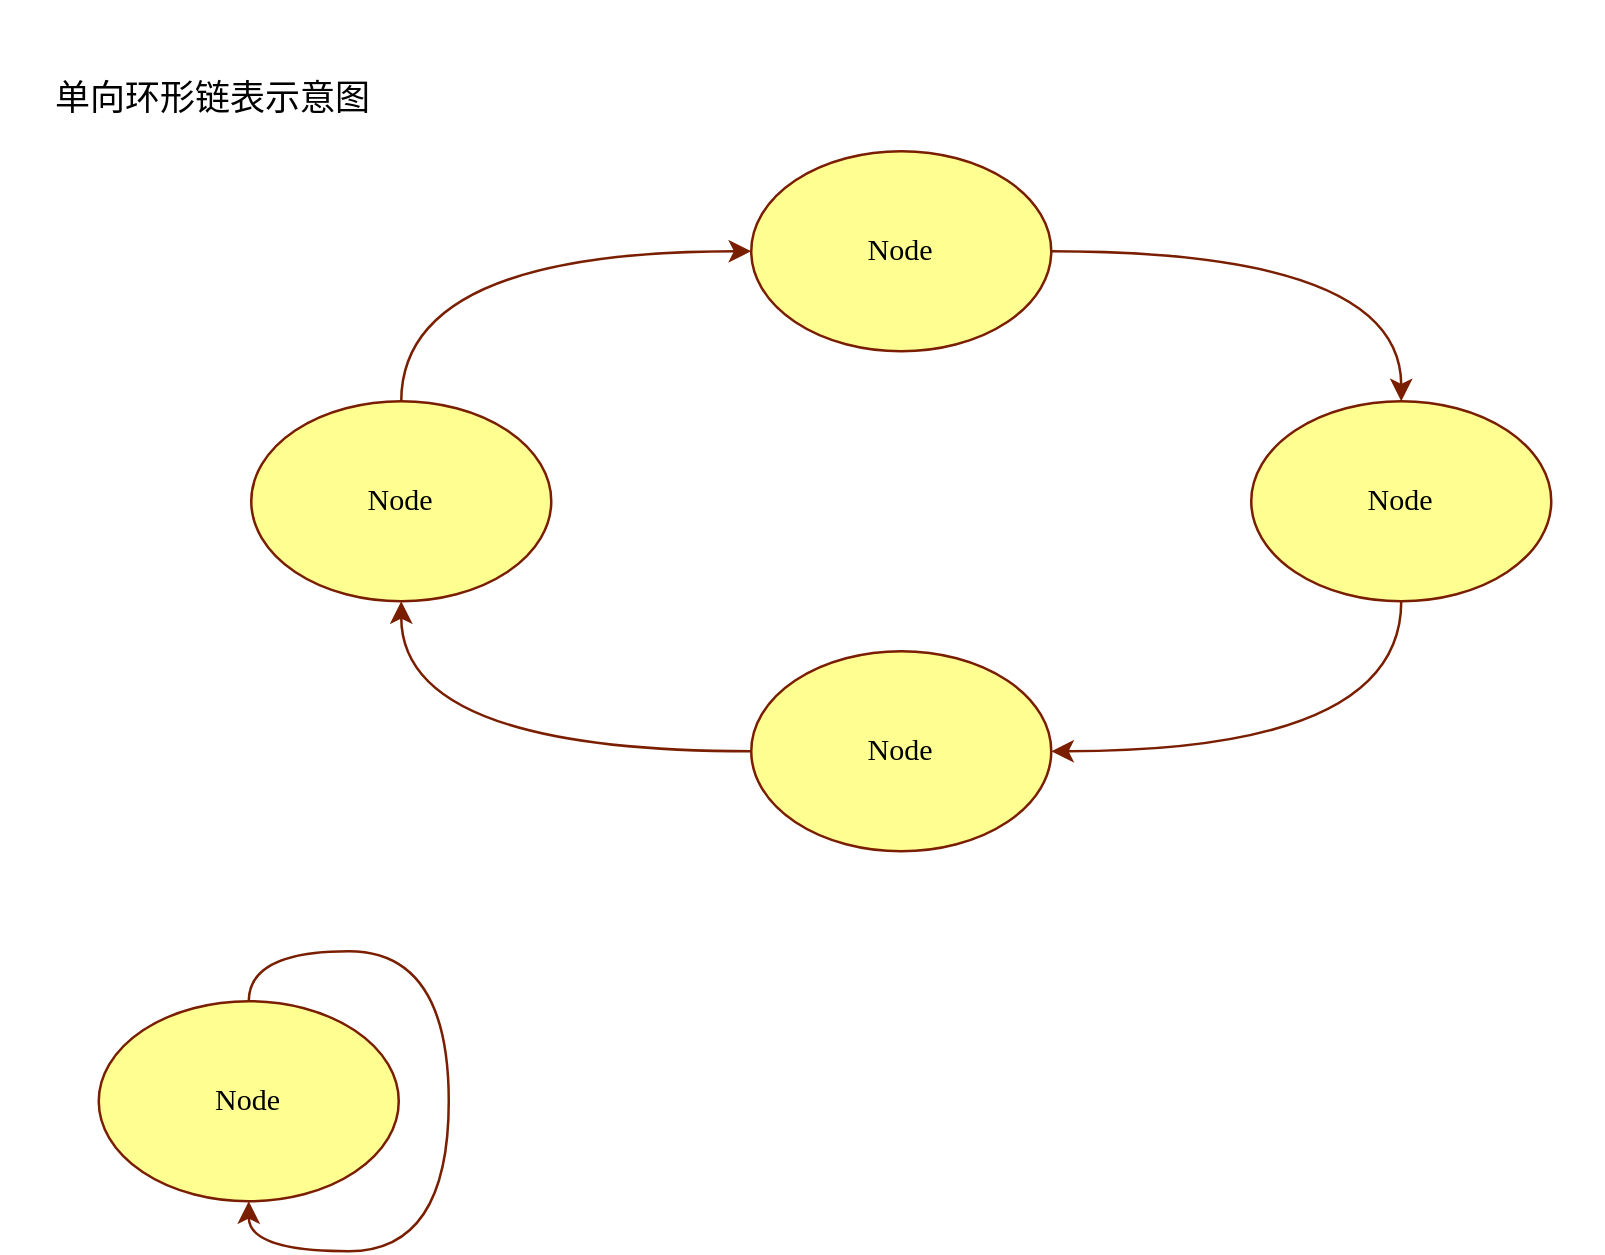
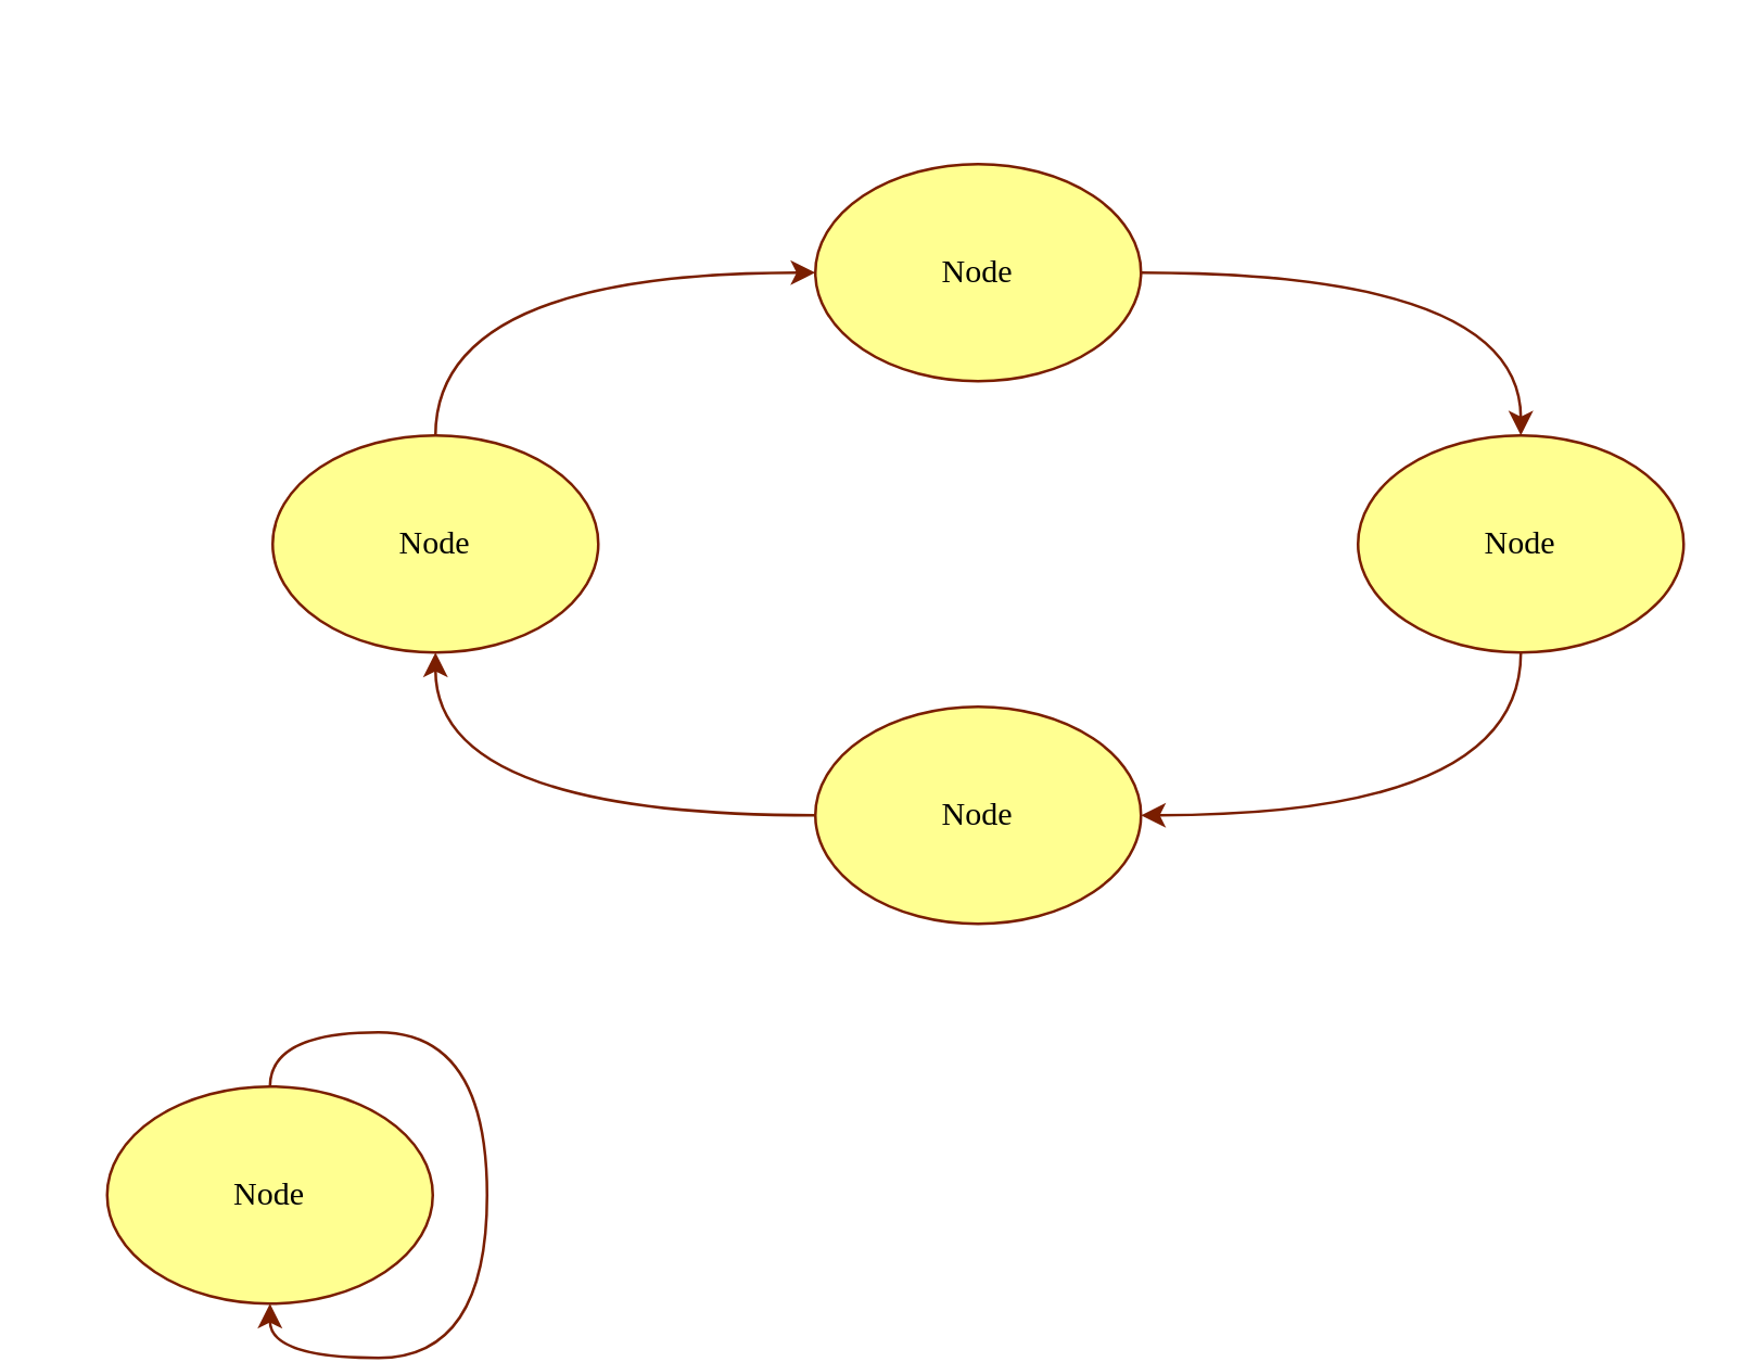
- <mxCell id="2" value="单向环形链表示意图" style="text;html=1;strokeColor=none;fillColor=none;align=center;verticalAlign=middle;whiteSpace=wrap;rounded=0;fontSize=14;fontFamily=Garamond;" vertex="1" parent="1"><mxGeometry x="20" y="20" width="130" height="40" as="geometry" /></mxCell>
